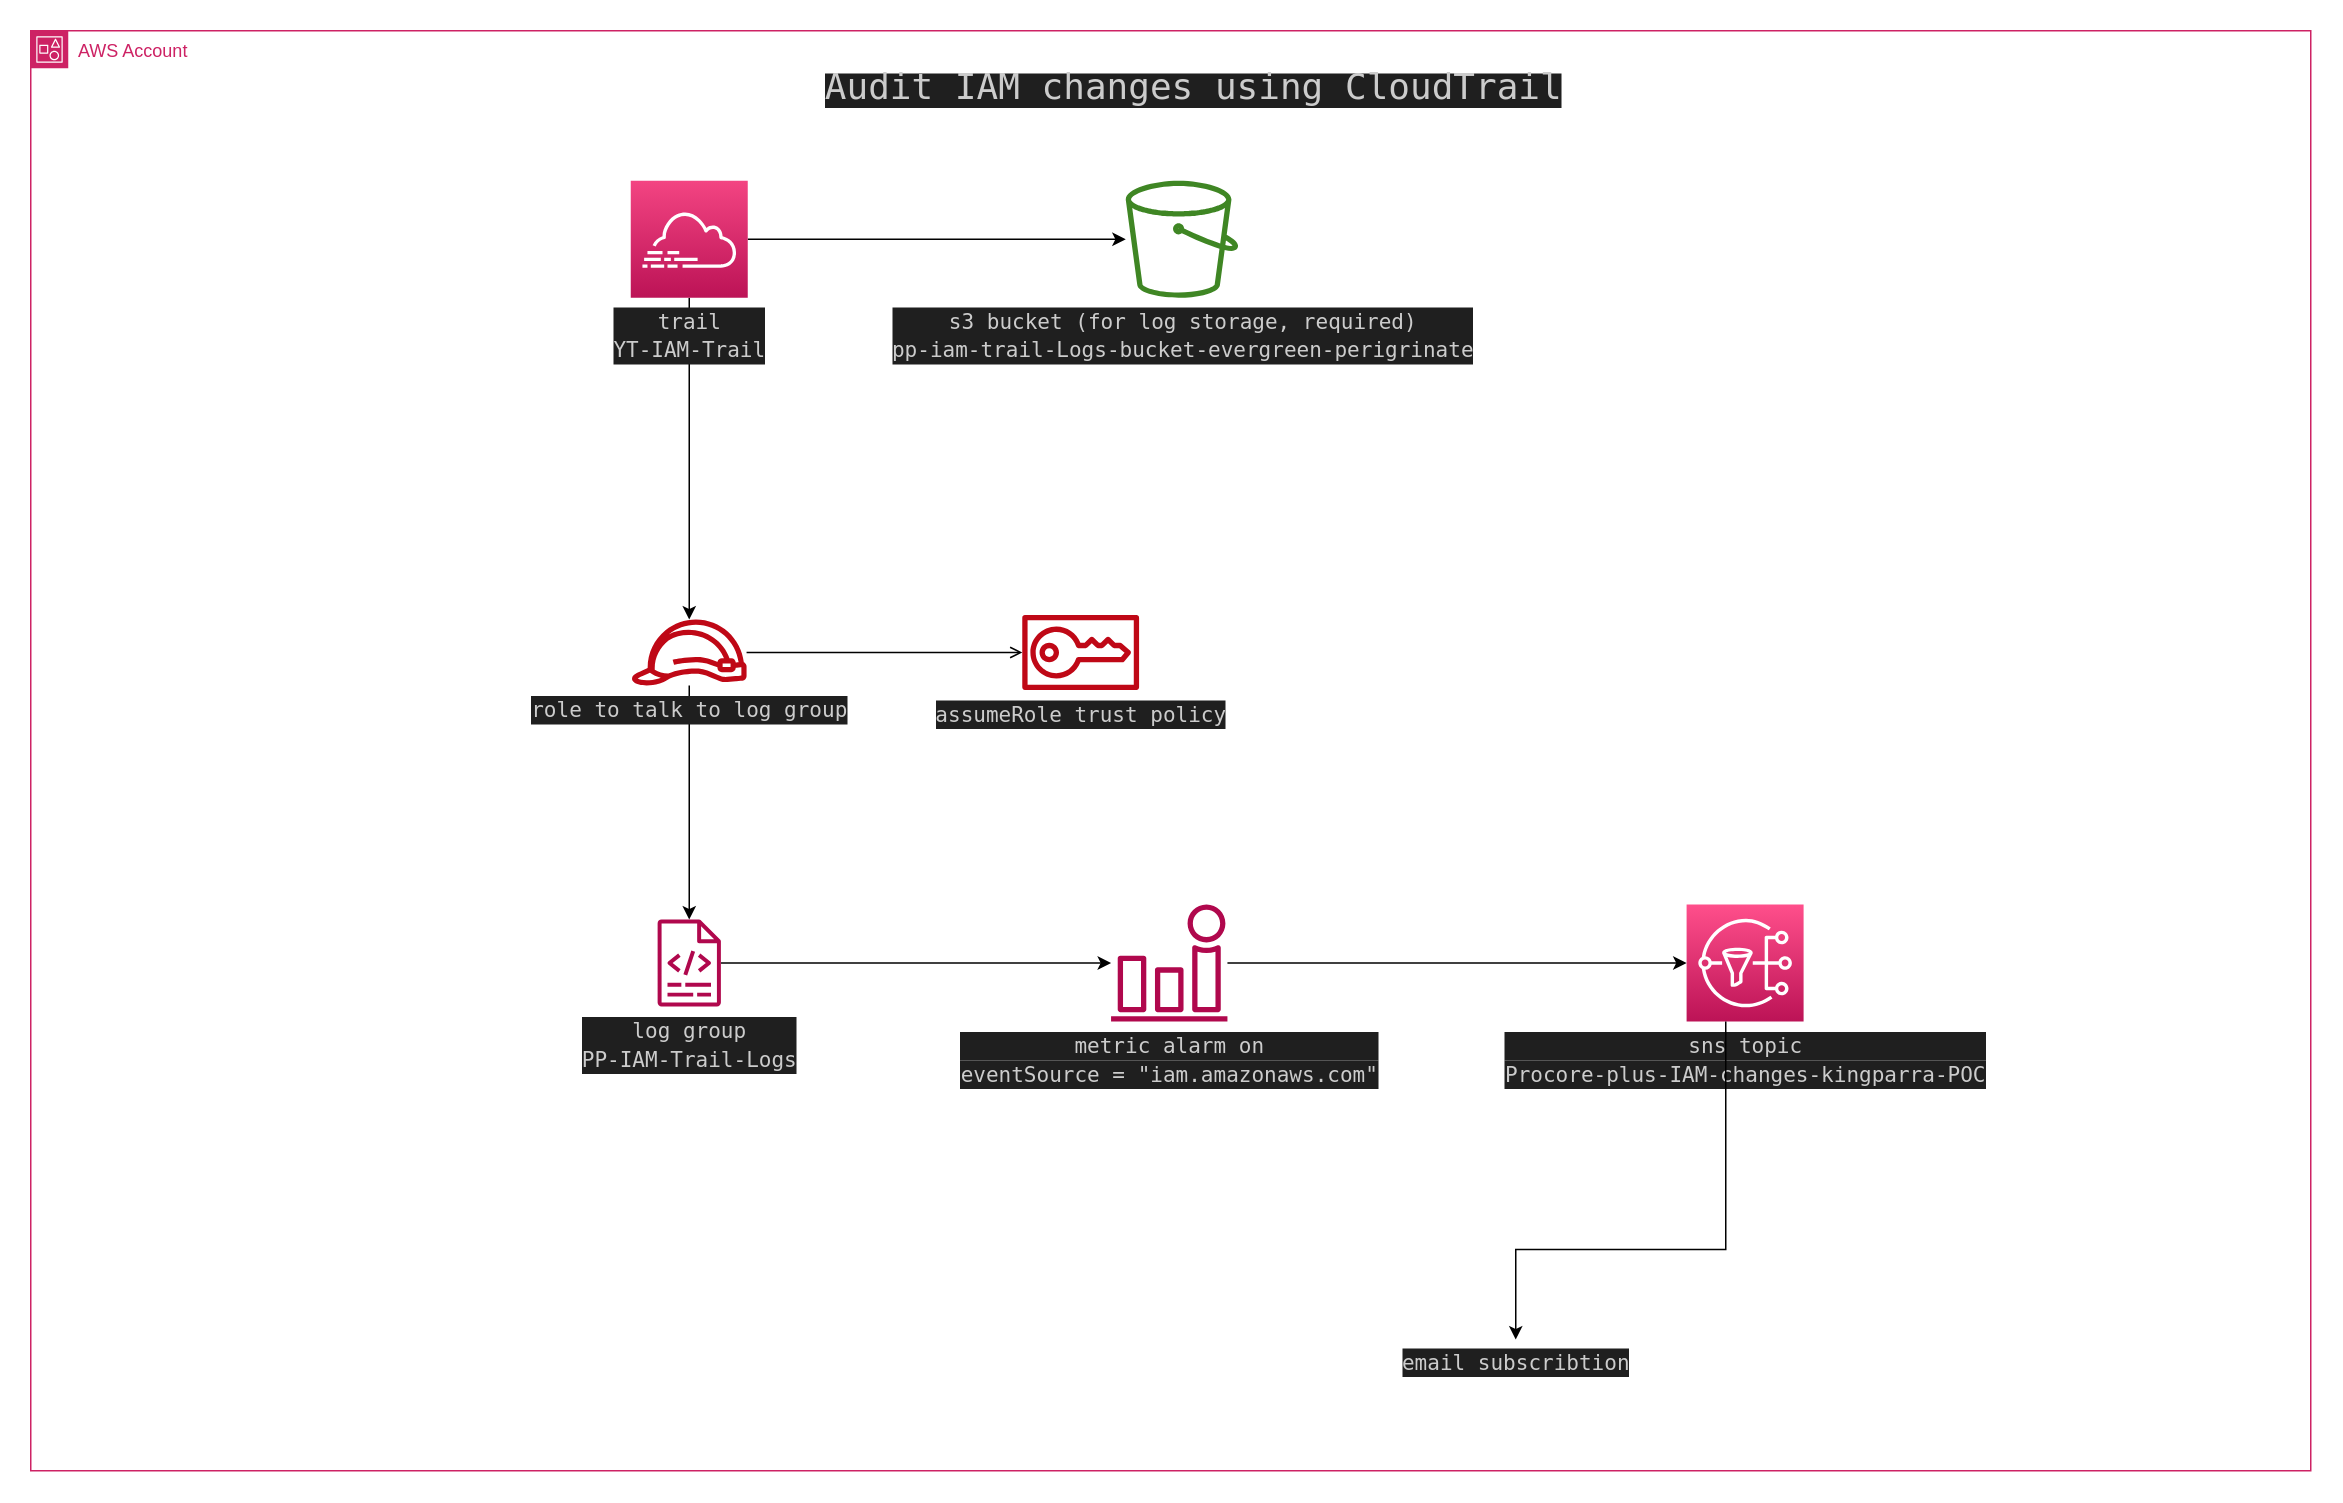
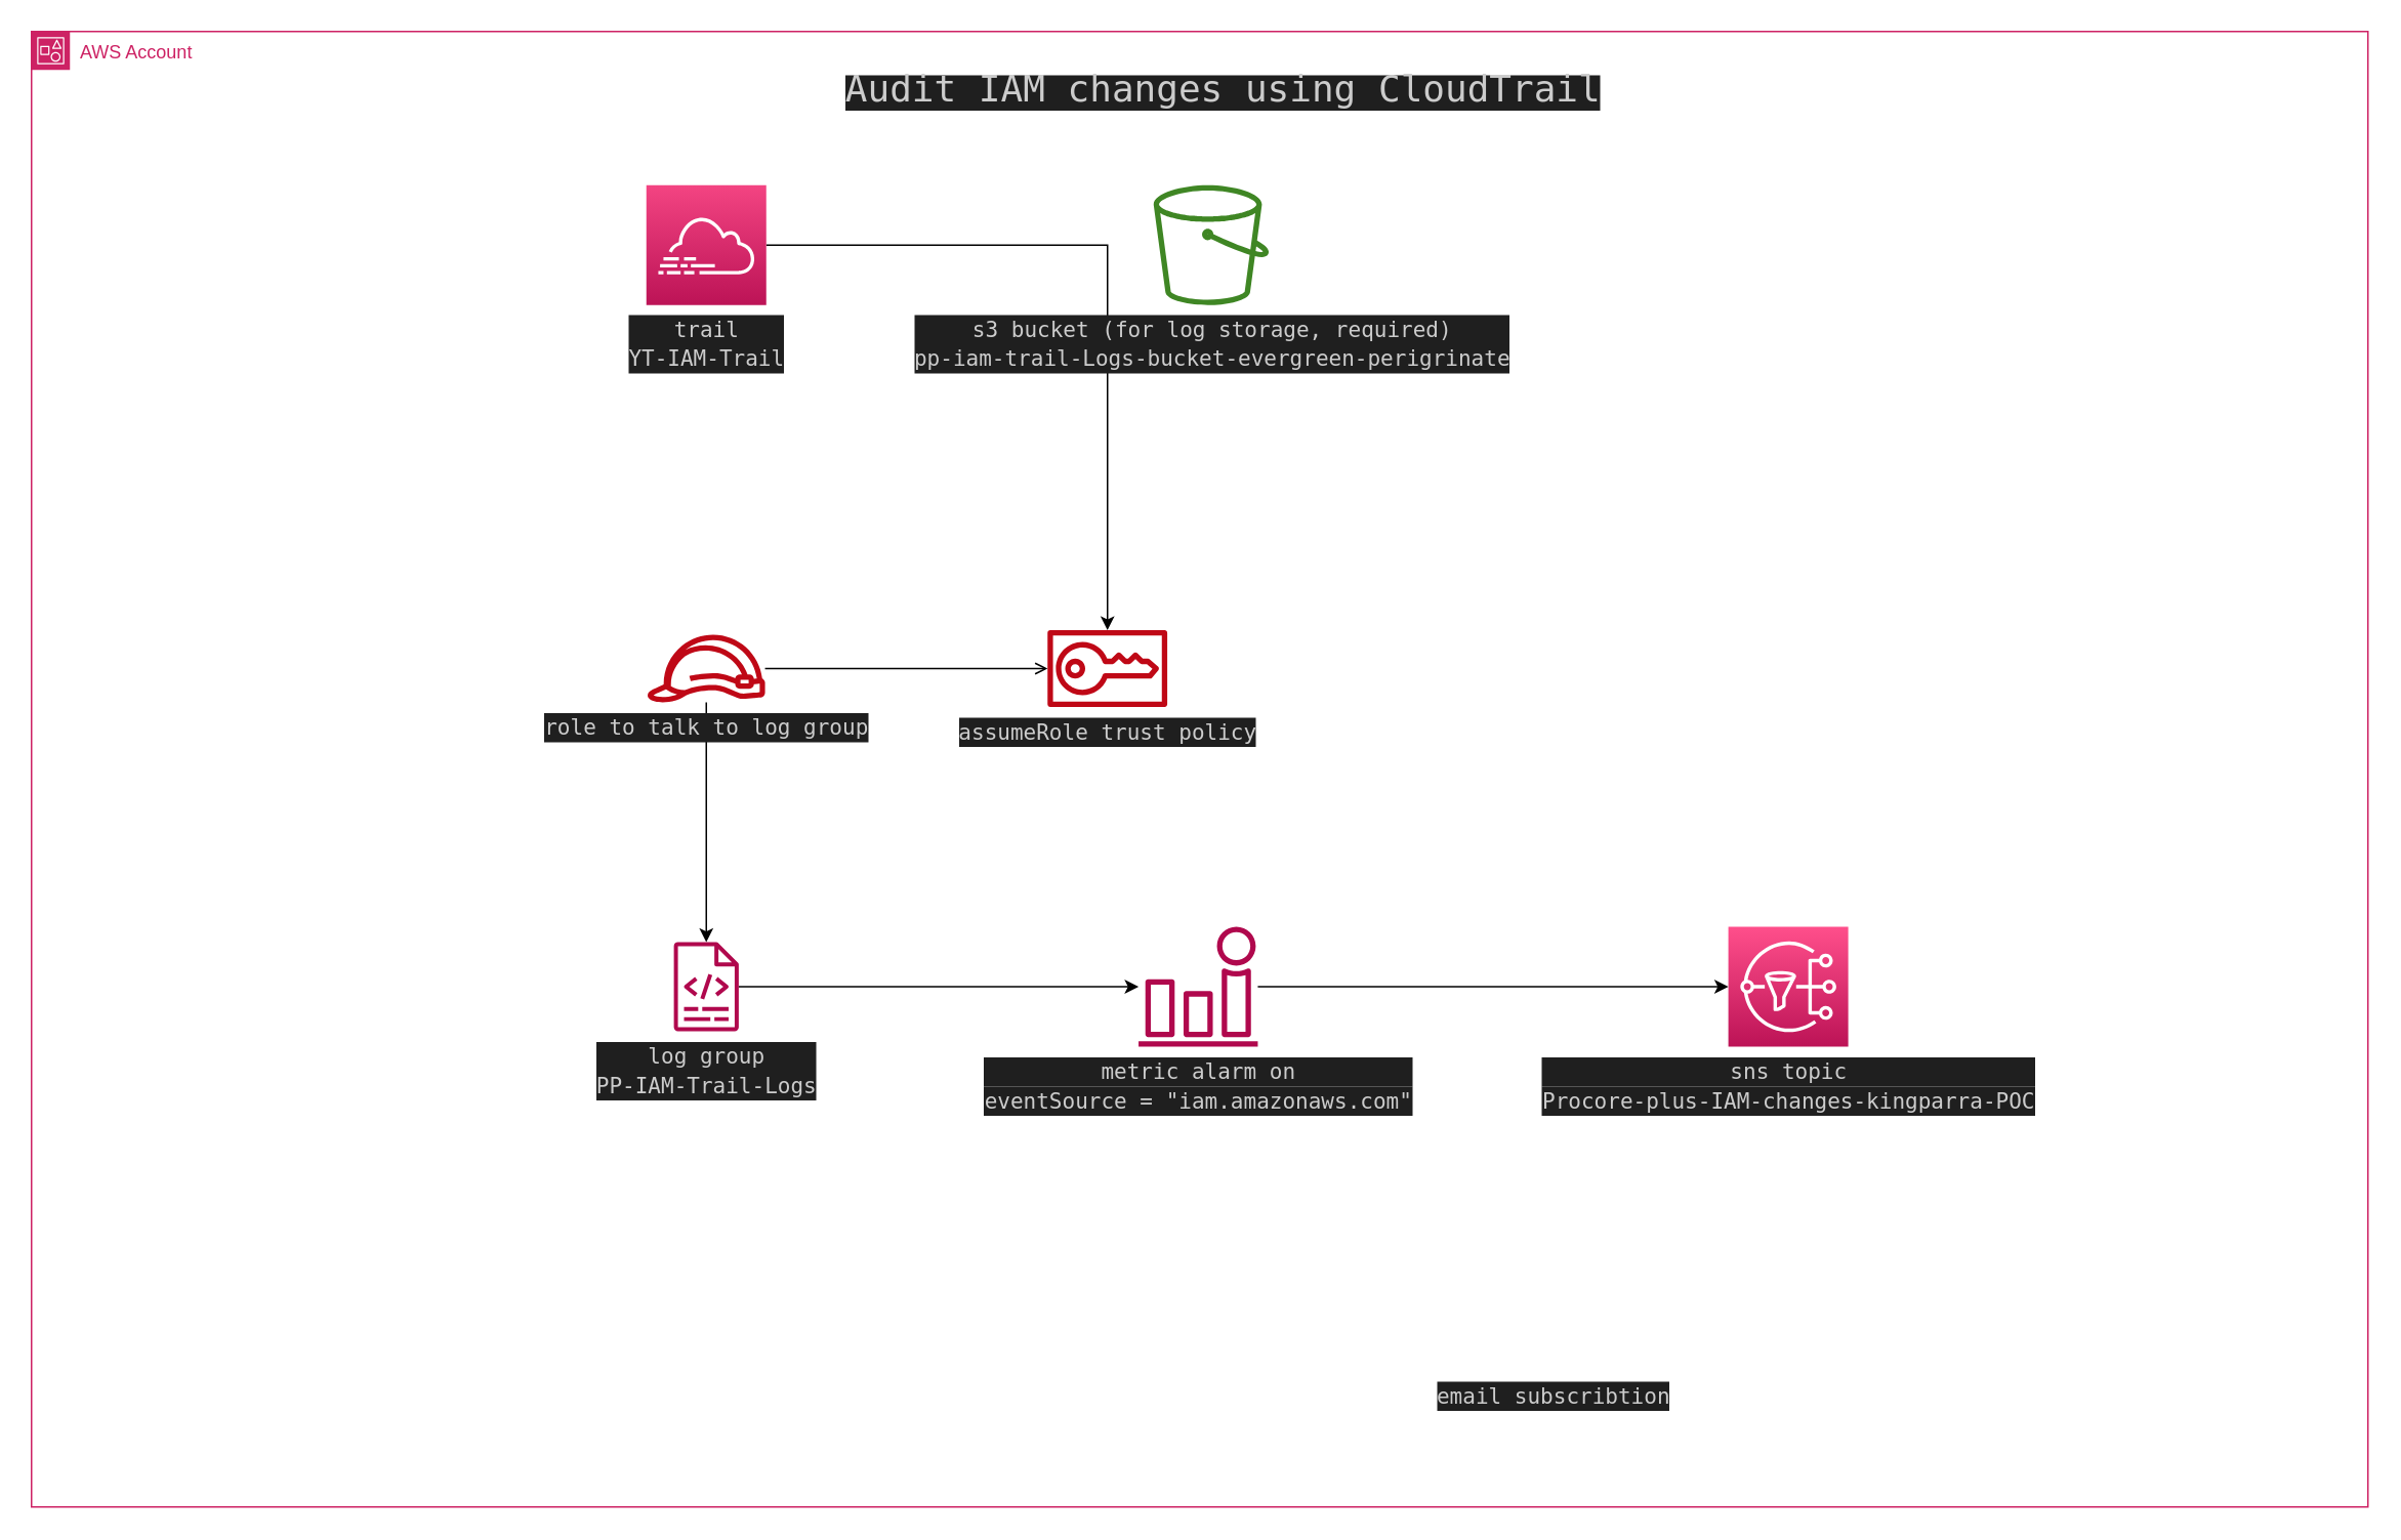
- <mxCell id="3" style="edgeStyle=orthogonalEdgeStyle;rounded=0;orthogonalLoop=1;jettySize=auto;html=1;exitX=1;exitY=0.5;exitDx=0;exitDy=0;exitPerimeter=0;" parent="2" source="8" target="4" edge="1"><mxGeometry relative="1" as="geometry"><mxPoint x="466.5" y="139" as="sourcePoint" /></mxGeometry></mxCell>
+ <mxCell id="3" style="edgeStyle=orthogonalEdgeStyle;rounded=0;orthogonalLoop=1;jettySize=auto;html=1;exitX=1;exitY=0.5;exitDx=0;exitDy=0;exitPerimeter=0;" parent="2" source="8" target="17" edge="1"><mxGeometry relative="1" as="geometry"><mxPoint x="466.5" y="139" as="sourcePoint" /></mxGeometry></mxCell>
- <mxCell id="7" style="edgeStyle=orthogonalEdgeStyle;rounded=0;orthogonalLoop=1;jettySize=auto;html=1;" parent="2" source="8" target="16" edge="1"><mxGeometry relative="1" as="geometry" /></mxCell>
- <mxCell id="10" value="" style="edgeStyle=orthogonalEdgeStyle;rounded=0;orthogonalLoop=1;jettySize=auto;html=1;" parent="2" source="9" target="11" edge="1"><mxGeometry relative="1" as="geometry"><mxPoint x="878" y="691.5" as="sourcePoint" /><mxPoint x="1149" y="591.5" as="targetPoint" /><Array as="points"><mxPoint x="1130" y="812.5" /><mxPoint x="990" y="812.5" /></Array></mxGeometry></mxCell>
